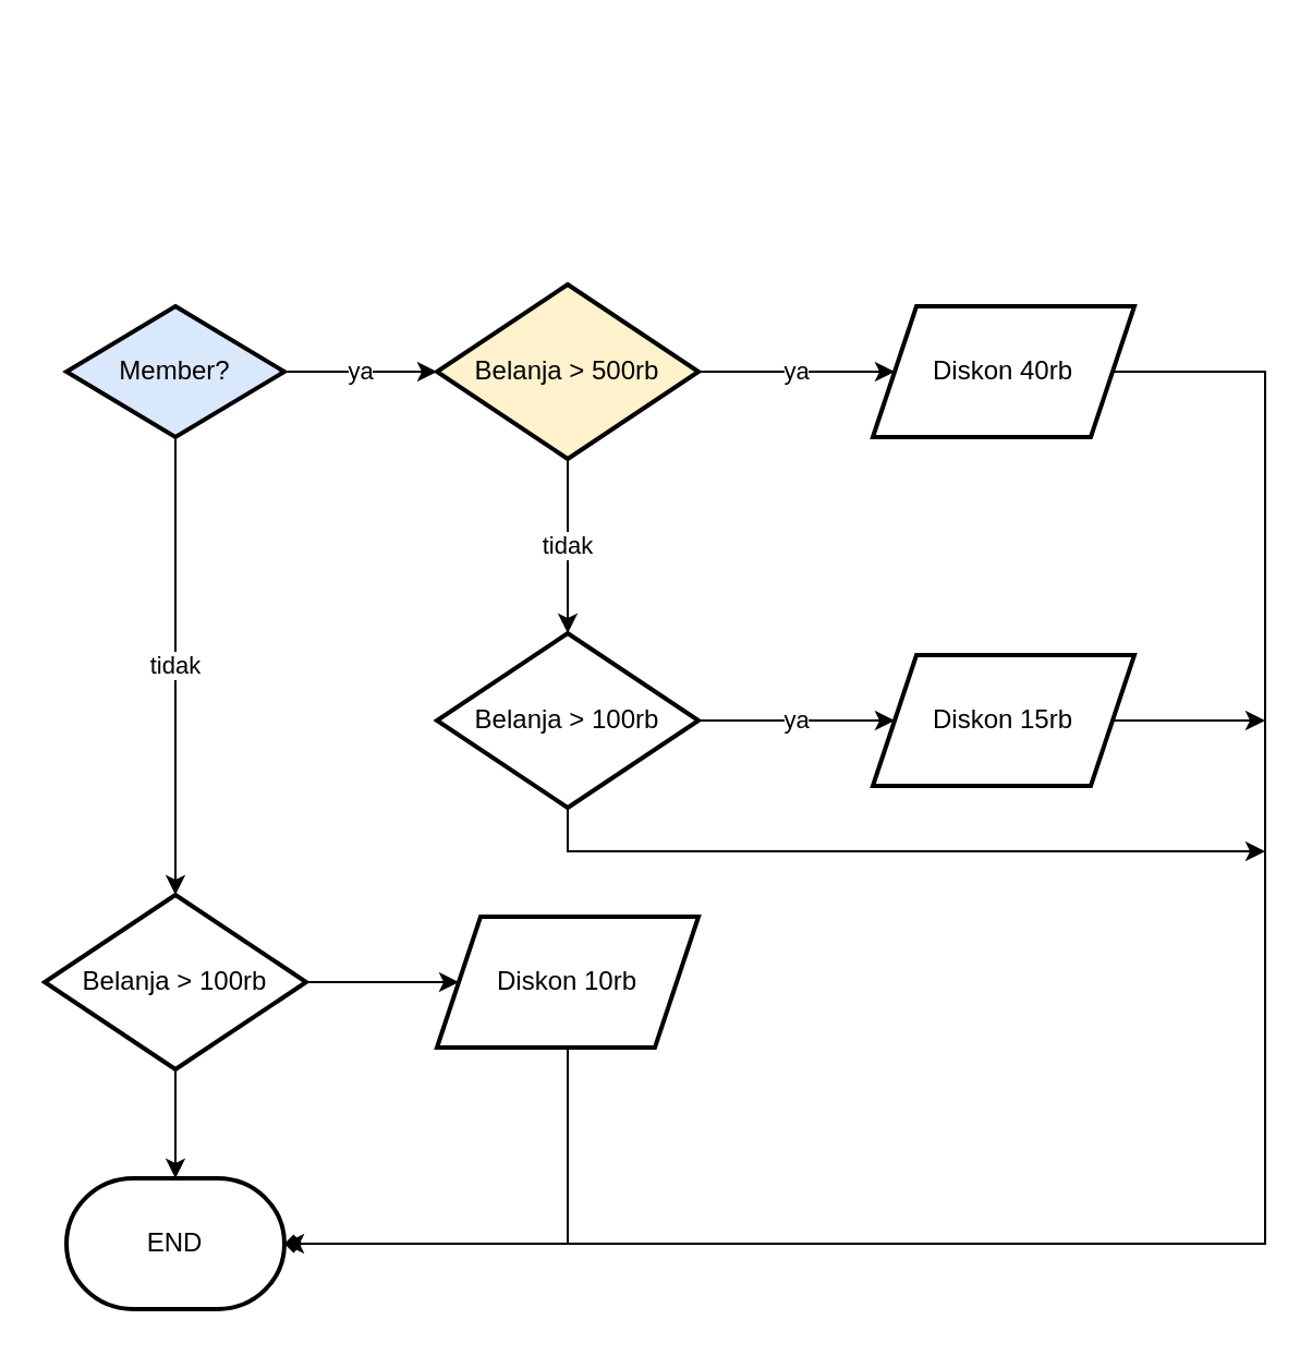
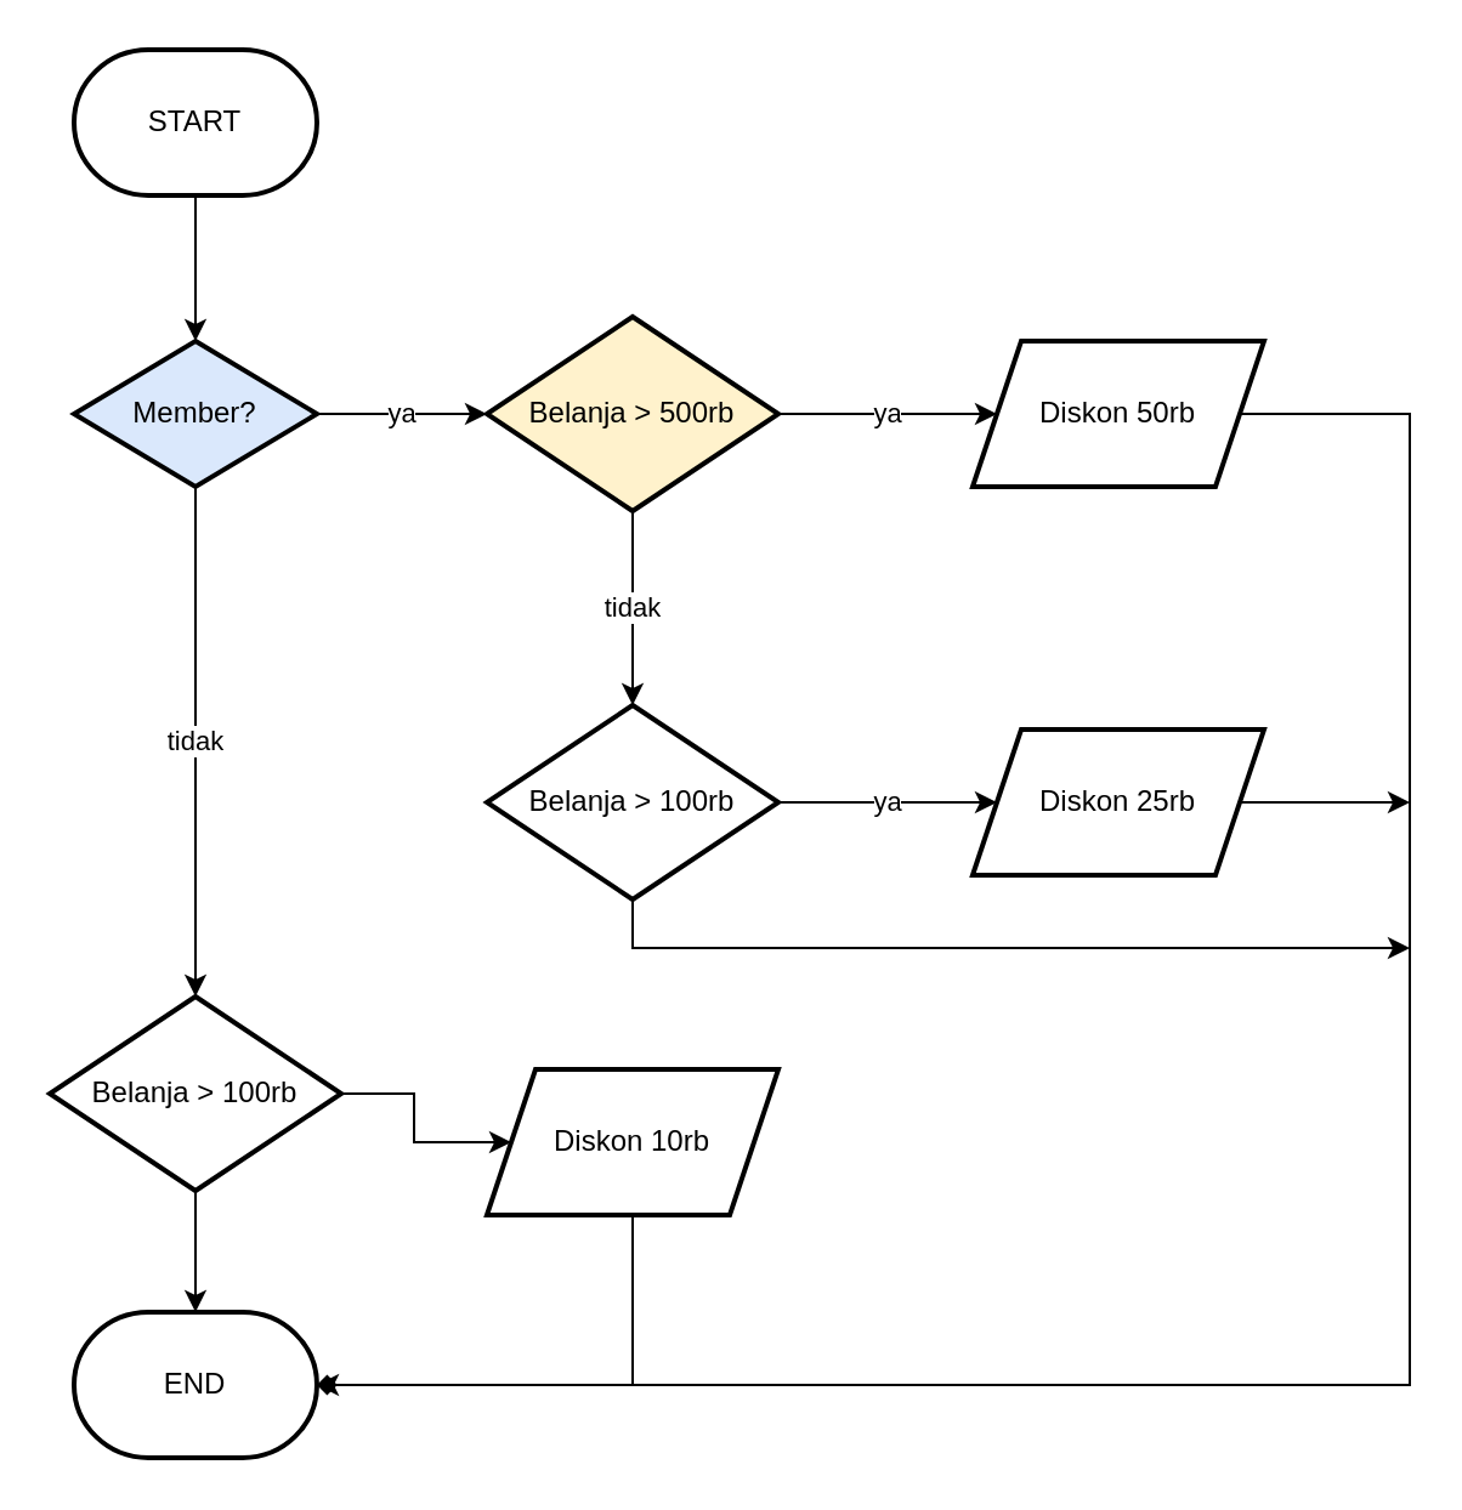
+ <mxCell id="3" value="START" style="strokeWidth=2;html=1;shape=mxgraph.flowchart.terminator;whiteSpace=wrap;" vertex="1" parent="1"><mxGeometry x="30" y="20" width="100" height="60" as="geometry" /></mxCell>
+ <mxCell id="2" value="" style="edgeStyle=orthogonalEdgeStyle;rounded=0;orthogonalLoop=1;jettySize=auto;html=1;" edge="1" parent="1" source="3" target="6"><mxGeometry relative="1" as="geometry" /></mxCell>
- <mxCell id="11" value="Diskon 40rb" style="shape=parallelogram;perimeter=parallelogramPerimeter;whiteSpace=wrap;html=1;fixedSize=1;strokeWidth=2;" vertex="1" parent="1"><mxGeometry x="400" y="140" width="120" height="60" as="geometry" /></mxCell>
+ <mxCell id="11" value="Diskon 50rb" style="shape=parallelogram;perimeter=parallelogramPerimeter;whiteSpace=wrap;html=1;fixedSize=1;strokeWidth=2;" vertex="1" parent="1"><mxGeometry x="400" y="140" width="120" height="60" as="geometry" /></mxCell>
- <mxCell id="19" value="Diskon 15rb&lt;br&gt;" style="shape=parallelogram;perimeter=parallelogramPerimeter;whiteSpace=wrap;html=1;fixedSize=1;strokeWidth=2;" vertex="1" parent="1"><mxGeometry x="400" y="300" width="120" height="60" as="geometry" /></mxCell>
+ <mxCell id="19" value="Diskon 25rb&lt;br&gt;" style="shape=parallelogram;perimeter=parallelogramPerimeter;whiteSpace=wrap;html=1;fixedSize=1;strokeWidth=2;" vertex="1" parent="1"><mxGeometry x="400" y="300" width="120" height="60" as="geometry" /></mxCell>
- <mxCell id="20" value="Diskon 10rb" style="shape=parallelogram;perimeter=parallelogramPerimeter;whiteSpace=wrap;html=1;fixedSize=1;strokeWidth=2;" vertex="1" parent="1"><mxGeometry x="200" y="420" width="120" height="60" as="geometry" /></mxCell>
+ <mxCell id="20" value="Diskon 10rb" style="shape=parallelogram;perimeter=parallelogramPerimeter;whiteSpace=wrap;html=1;fixedSize=1;strokeWidth=2;" vertex="1" parent="1"><mxGeometry x="200" y="440" width="120" height="60" as="geometry" /></mxCell>
